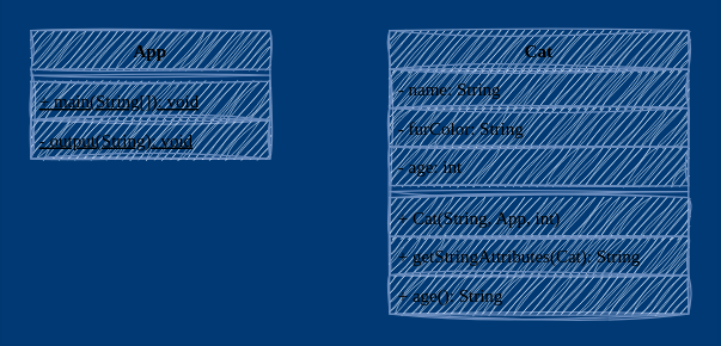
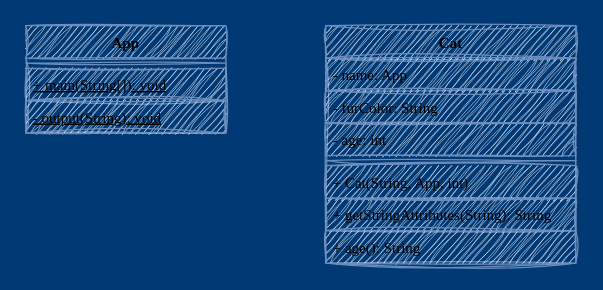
- <mxCell id="3" value="- name: String" style="text;strokeColor=#6c8ebf;fillColor=#dae8fc;align=left;verticalAlign=top;spacingLeft=4;spacingRight=4;overflow=hidden;rotatable=0;points=[[0,0.5],[1,0.5]];portConstraint=eastwest;fontFamily=Architects Daughter;fontSource=https%3A%2F%2Ffonts.googleapis.com%2Fcss%3Ffamily%3DArchitects%2BDaughter;sketch=1;curveFitting=1;jiggle=2;" parent="2" vertex="1"><mxGeometry y="26" width="200" height="26" as="geometry" /></mxCell>
+ <mxCell id="3" value="- name: App" style="text;strokeColor=#6c8ebf;fillColor=#dae8fc;align=left;verticalAlign=top;spacingLeft=4;spacingRight=4;overflow=hidden;rotatable=0;points=[[0,0.5],[1,0.5]];portConstraint=eastwest;fontFamily=Architects Daughter;fontSource=https%3A%2F%2Ffonts.googleapis.com%2Fcss%3Ffamily%3DArchitects%2BDaughter;sketch=1;curveFitting=1;jiggle=2;" parent="2" vertex="1"><mxGeometry y="26" width="200" height="26" as="geometry" /></mxCell>
- <mxCell id="8" value="+ getStringAttributes(Cat): String" style="text;strokeColor=#6c8ebf;fillColor=#dae8fc;align=left;verticalAlign=top;spacingLeft=4;spacingRight=4;overflow=hidden;rotatable=0;points=[[0,0.5],[1,0.5]];portConstraint=eastwest;fontFamily=Architects Daughter;fontSource=https%3A%2F%2Ffonts.googleapis.com%2Fcss%3Ffamily%3DArchitects%2BDaughter;sketch=1;curveFitting=1;jiggle=2;" parent="2" vertex="1"><mxGeometry y="138" width="200" height="26" as="geometry" /></mxCell>
+ <mxCell id="8" value="+ getStringAttributes(String): String" style="text;strokeColor=#6c8ebf;fillColor=#dae8fc;align=left;verticalAlign=top;spacingLeft=4;spacingRight=4;overflow=hidden;rotatable=0;points=[[0,0.5],[1,0.5]];portConstraint=eastwest;fontFamily=Architects Daughter;fontSource=https%3A%2F%2Ffonts.googleapis.com%2Fcss%3Ffamily%3DArchitects%2BDaughter;sketch=1;curveFitting=1;jiggle=2;" parent="2" vertex="1"><mxGeometry y="138" width="200" height="26" as="geometry" /></mxCell>
